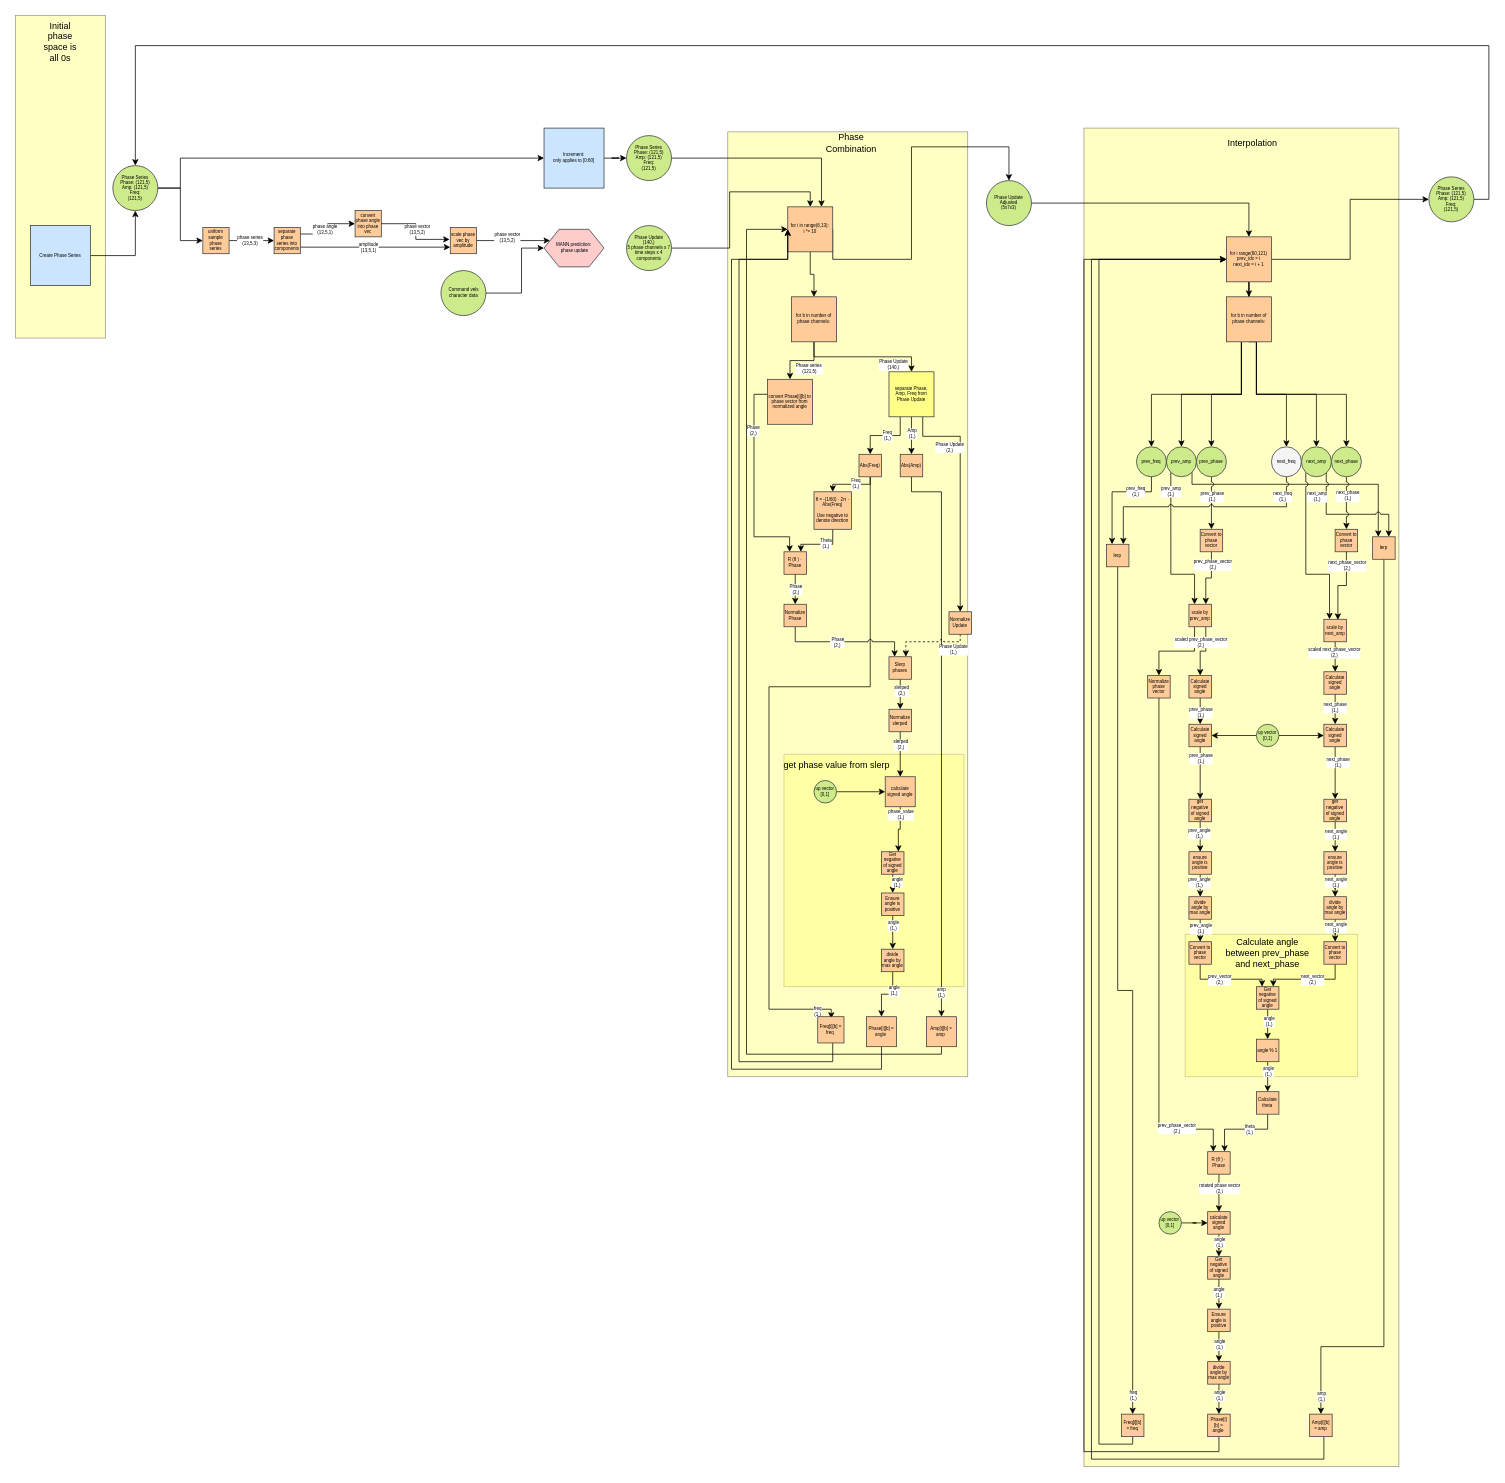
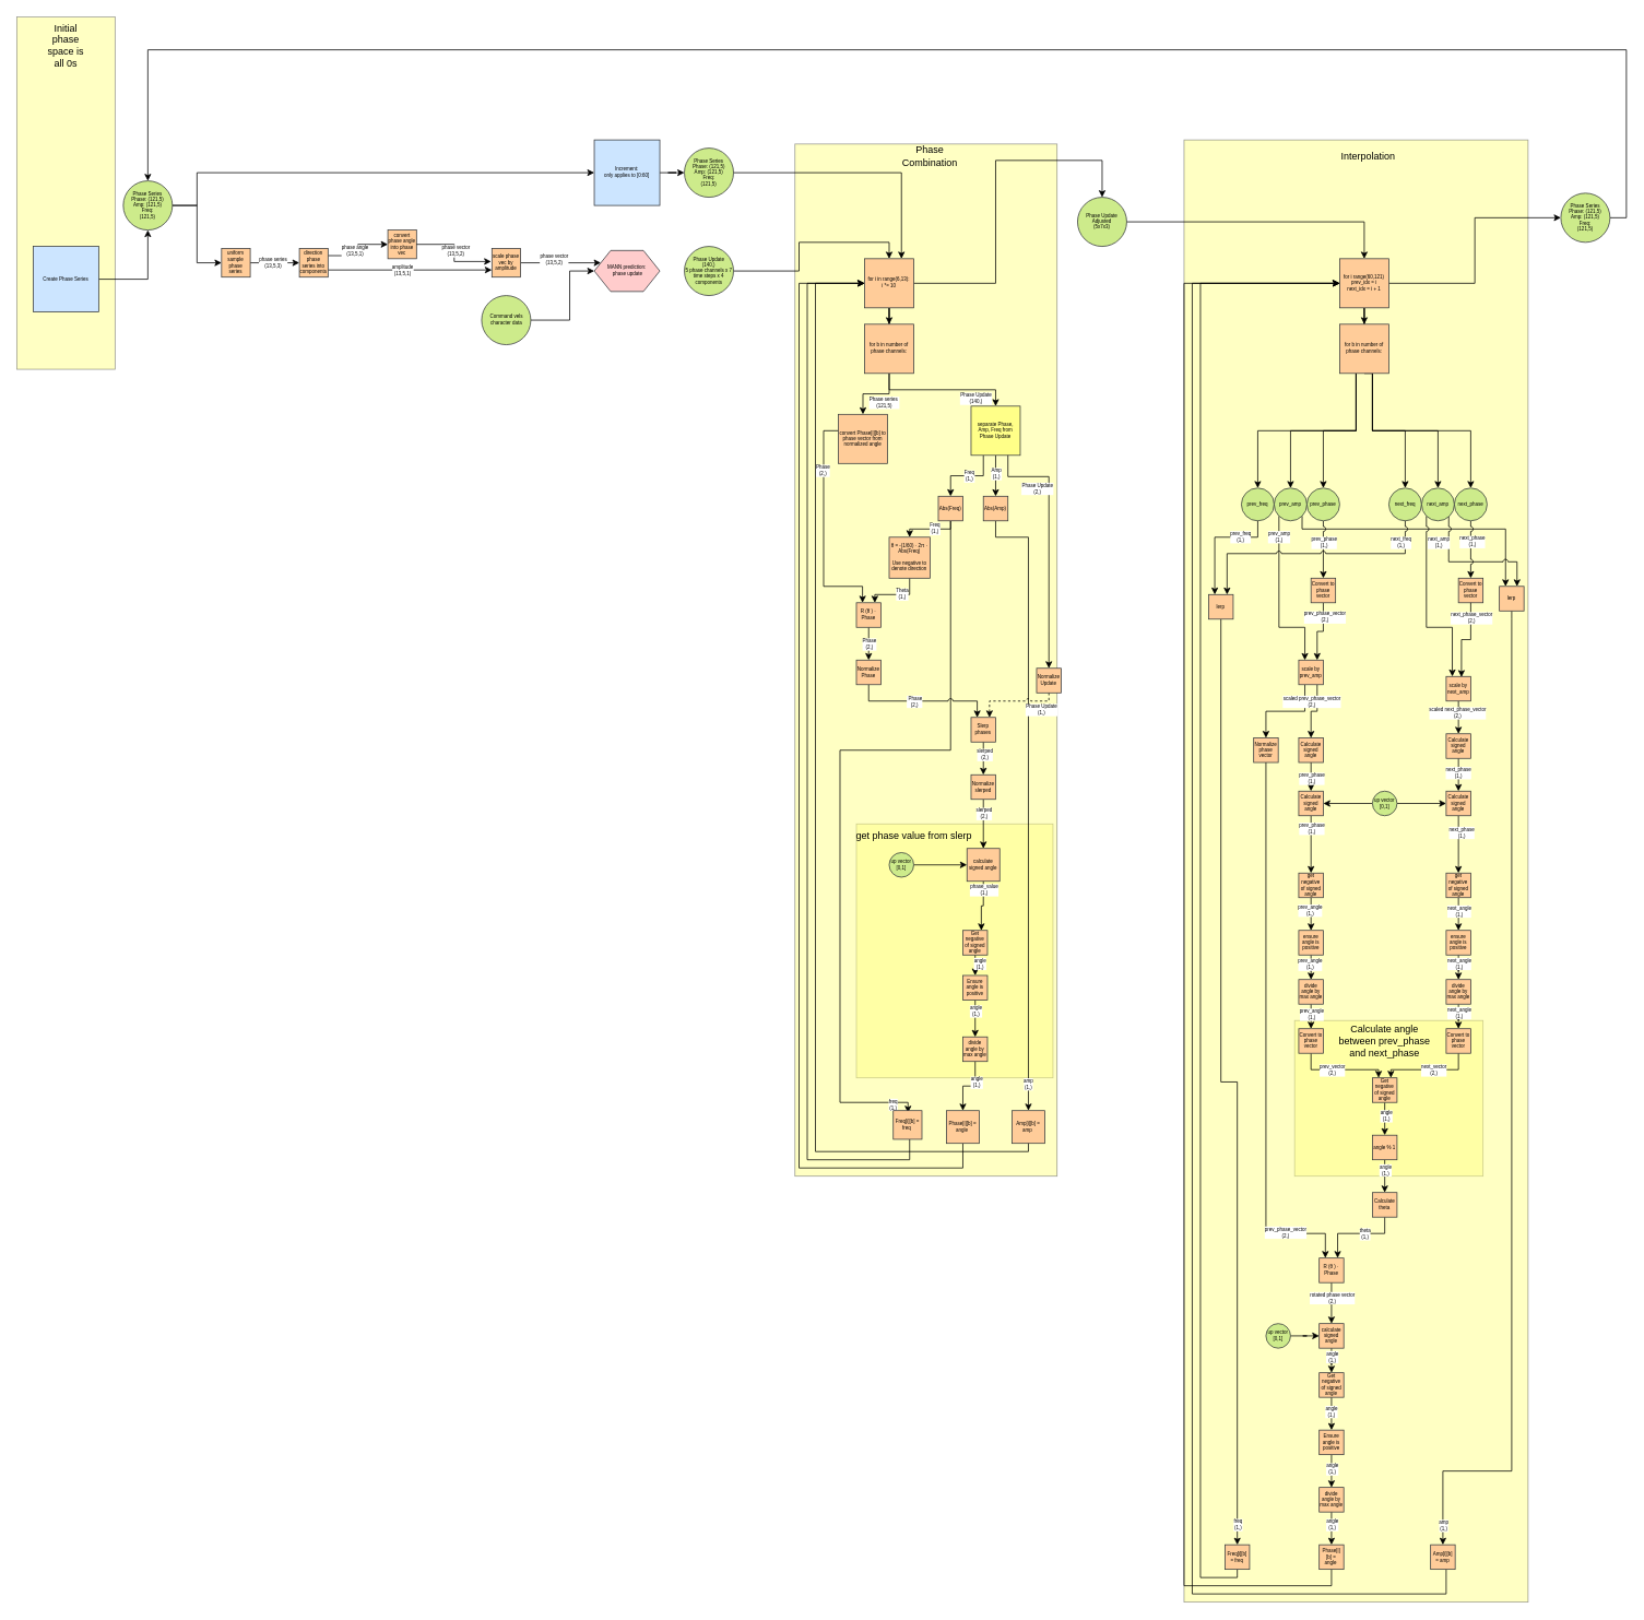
- <mxCell id="18" value="for i in range(6,13):&lt;div&gt;i *= 10&lt;/div&gt;" style="whiteSpace=wrap;html=1;aspect=fixed;fillColor=#ffcc99;strokeColor=#36393d;fontSize=6;" parent="1" vertex="1"><mxGeometry x="1050" y="275" width="60" height="60" as="geometry" /></mxCell>
+ <mxCell id="18" value="for i in range(6,13):&lt;div&gt;i *= 10&lt;/div&gt;" style="whiteSpace=wrap;html=1;aspect=fixed;fillColor=#ffcc99;strokeColor=#36393d;fontSize=6;" parent="1" vertex="1"><mxGeometry x="1055" y="315" width="60" height="60" as="geometry" /></mxCell>
- <mxCell id="219" value="separate phase series into components" style="whiteSpace=wrap;html=1;aspect=fixed;fillColor=#ffcc99;strokeColor=#36393d;fontSize=6;" vertex="1" parent="1"><mxGeometry x="365" y="302.5" width="35" height="35" as="geometry" /></mxCell>
+ <mxCell id="219" value="direction phase series into components" style="whiteSpace=wrap;html=1;aspect=fixed;fillColor=#ffcc99;strokeColor=#36393d;fontSize=6;" vertex="1" parent="1"><mxGeometry x="365" y="302.5" width="35" height="35" as="geometry" /></mxCell>
- <mxCell id="89" value="next_freq" style="ellipse;whiteSpace=wrap;html=1;aspect=fixed;fontSize=6;fillColor=#f5f5f5;strokeColor=#36393d;" parent="1" vertex="1"><mxGeometry x="1695" y="595" width="40" height="40" as="geometry" /></mxCell>
+ <mxCell id="89" value="next_freq" style="ellipse;whiteSpace=wrap;html=1;aspect=fixed;fontSize=6;fillColor=#cdeb8b;strokeColor=#36393d;" parent="1" vertex="1"><mxGeometry x="1695" y="595" width="40" height="40" as="geometry" /></mxCell>
